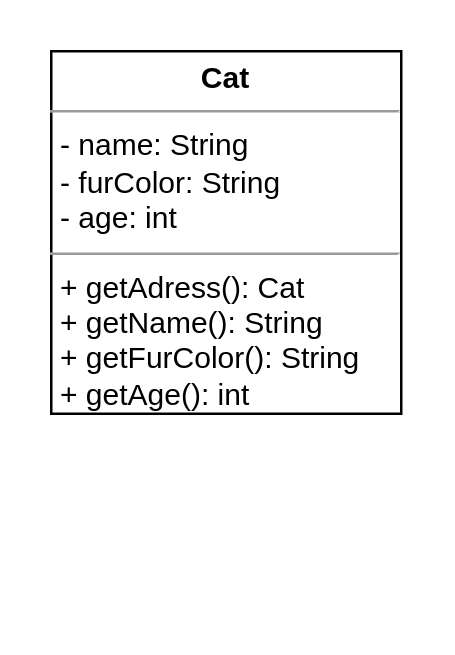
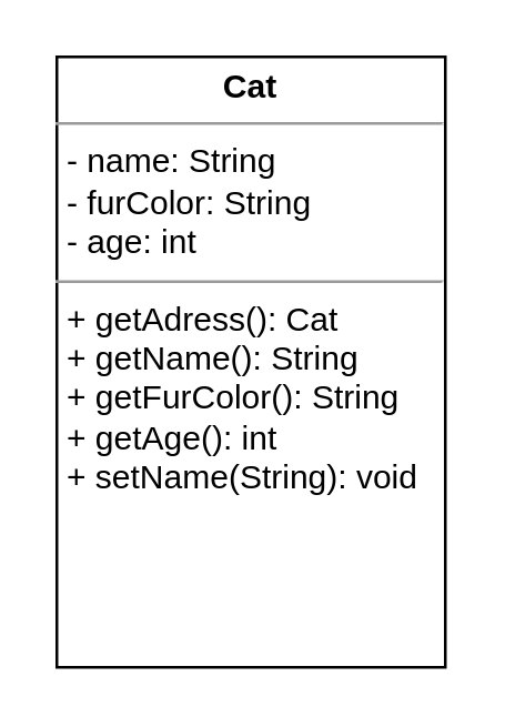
- <mxCell id="2" value="&lt;p style=&quot;margin: 0px ; margin-top: 4px ; text-align: center&quot;&gt;&lt;b&gt;Cat&lt;br&gt;&lt;/b&gt;&lt;/p&gt;&lt;hr size=&quot;1&quot;&gt;&lt;p style=&quot;margin: 0px ; margin-left: 4px&quot;&gt;- name: String&lt;/p&gt;&lt;p style=&quot;margin: 0px ; margin-left: 4px&quot;&gt;- furColor: String&lt;/p&gt;&lt;p style=&quot;margin: 0px ; margin-left: 4px&quot;&gt;- age: int&lt;br&gt;&lt;/p&gt;&lt;hr size=&quot;1&quot;&gt;&lt;p style=&quot;margin: 0px ; margin-left: 4px&quot;&gt;+ getAdress(): Cat&lt;/p&gt;&lt;p style=&quot;margin: 0px ; margin-left: 4px&quot;&gt;+ getName(): String&lt;/p&gt;&lt;p style=&quot;margin: 0px ; margin-left: 4px&quot;&gt;+ getFurColor(): String&lt;/p&gt;&lt;p style=&quot;margin: 0px ; margin-left: 4px&quot;&gt;+ getAge(): int&lt;/p&gt;&lt;p style=&quot;margin: 0px ; margin-left: 4px&quot;&gt;+ setName(String): void&lt;/p&gt;" style="verticalAlign=top;align=left;overflow=fill;fontSize=12;fontFamily=Helvetica;html=1;" vertex="1" parent="1"><mxGeometry x="20" y="20" width="140" height="145" as="geometry" /></mxCell>
+ <mxCell id="2" value="&lt;p style=&quot;margin: 0px ; margin-top: 4px ; text-align: center&quot;&gt;&lt;b&gt;Cat&lt;br&gt;&lt;/b&gt;&lt;/p&gt;&lt;hr size=&quot;1&quot;&gt;&lt;p style=&quot;margin: 0px ; margin-left: 4px&quot;&gt;- name: String&lt;/p&gt;&lt;p style=&quot;margin: 0px ; margin-left: 4px&quot;&gt;- furColor: String&lt;/p&gt;&lt;p style=&quot;margin: 0px ; margin-left: 4px&quot;&gt;- age: int&lt;br&gt;&lt;/p&gt;&lt;hr size=&quot;1&quot;&gt;&lt;p style=&quot;margin: 0px ; margin-left: 4px&quot;&gt;+ getAdress(): Cat&lt;/p&gt;&lt;p style=&quot;margin: 0px ; margin-left: 4px&quot;&gt;+ getName(): String&lt;/p&gt;&lt;p style=&quot;margin: 0px ; margin-left: 4px&quot;&gt;+ getFurColor(): String&lt;/p&gt;&lt;p style=&quot;margin: 0px ; margin-left: 4px&quot;&gt;+ getAge(): int&lt;/p&gt;&lt;p style=&quot;margin: 0px ; margin-left: 4px&quot;&gt;+ setName(String): void&lt;/p&gt;" style="verticalAlign=top;align=left;overflow=fill;fontSize=12;fontFamily=Helvetica;html=1;" vertex="1" parent="1"><mxGeometry x="20" y="20" width="140" height="220" as="geometry" /></mxCell>
